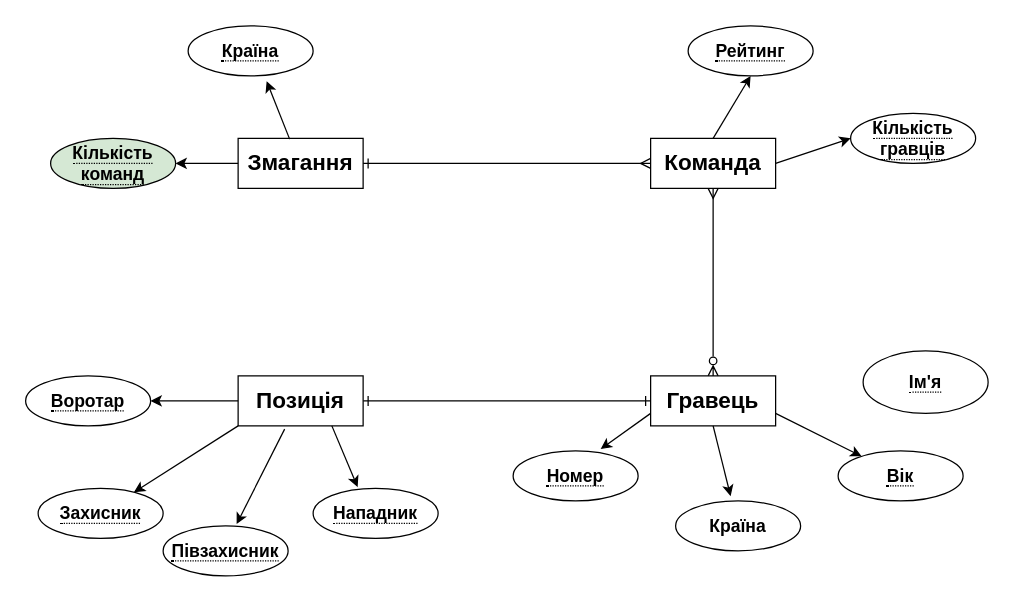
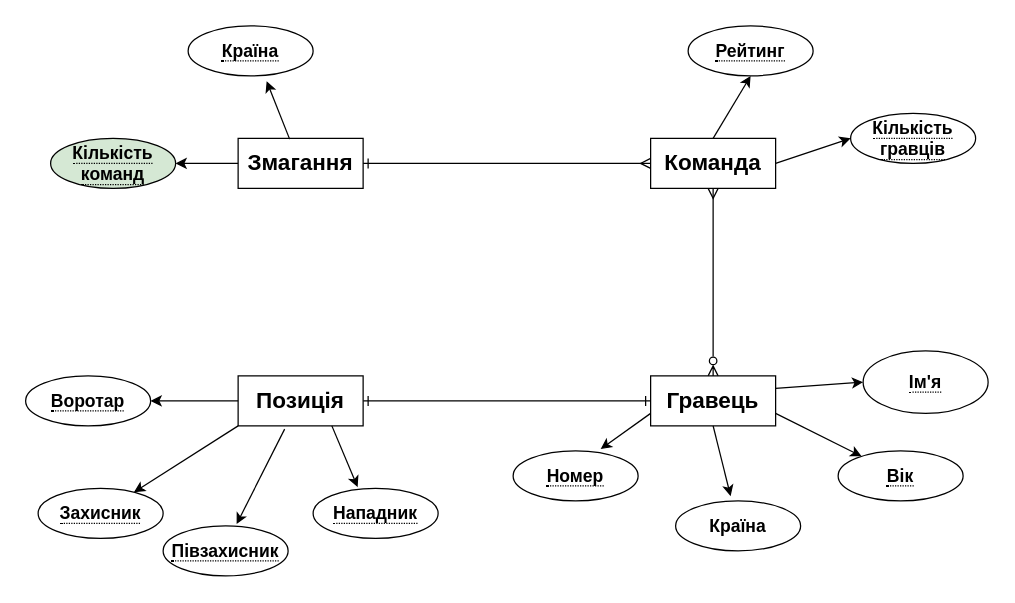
+ <mxCell id="24" value="" style="endArrow=classic;html=1;rounded=0;exitX=1;exitY=0.25;exitDx=0;exitDy=0;entryX=0;entryY=0.5;entryDx=0;entryDy=0;" edge="1" parent="1" source="6" target="12"><mxGeometry width="50" height="50" relative="1" as="geometry"><mxPoint x="400" y="210" as="sourcePoint" /><mxPoint x="450" y="160" as="targetPoint" /></mxGeometry></mxCell>
